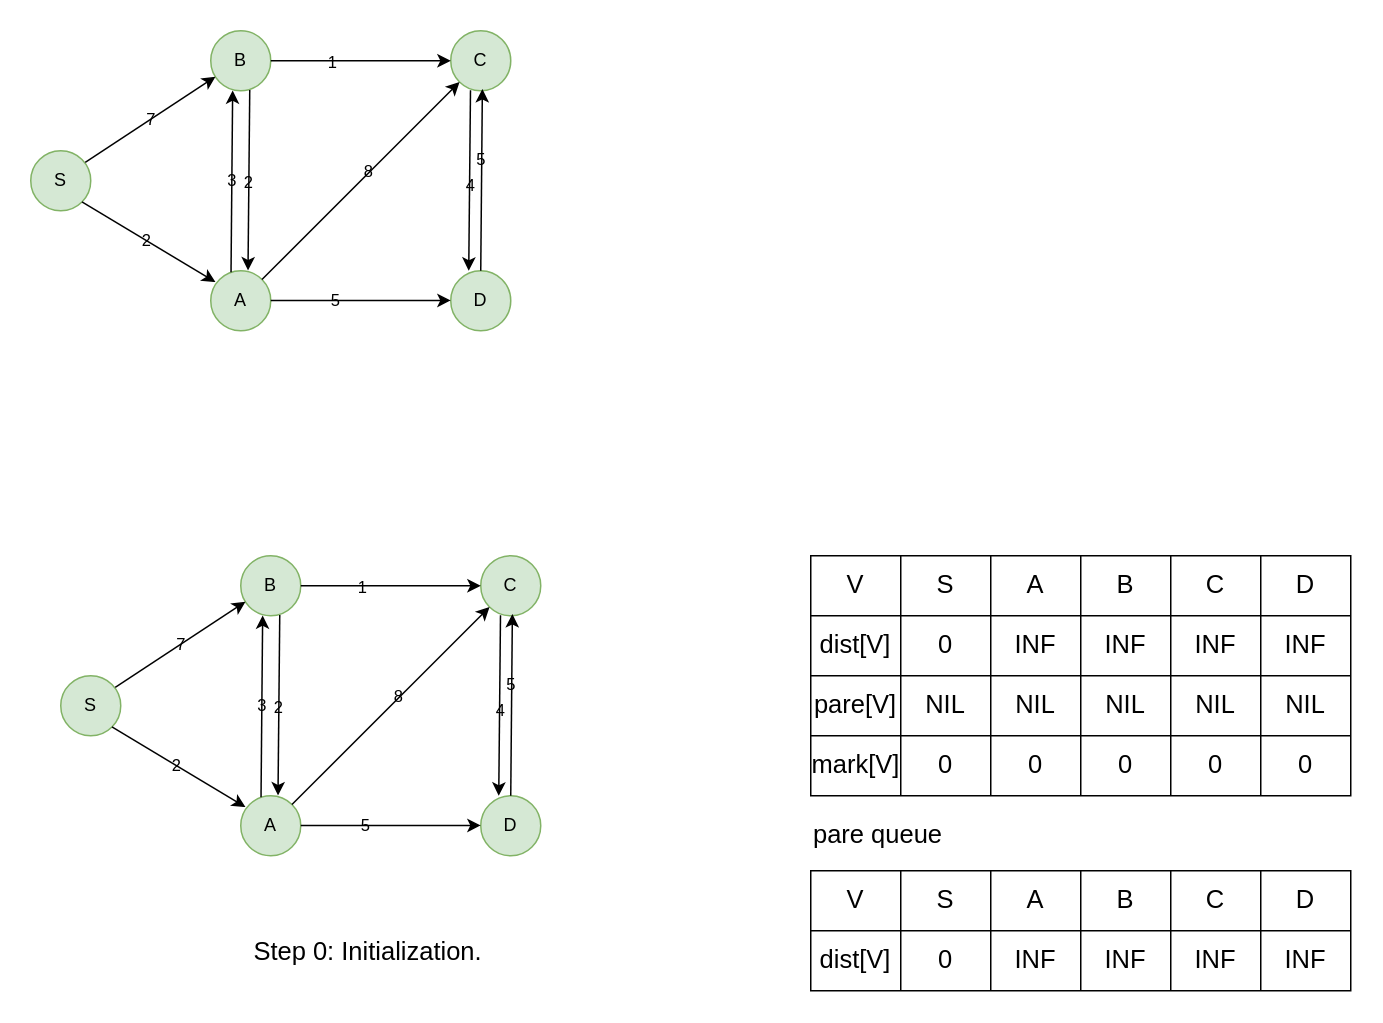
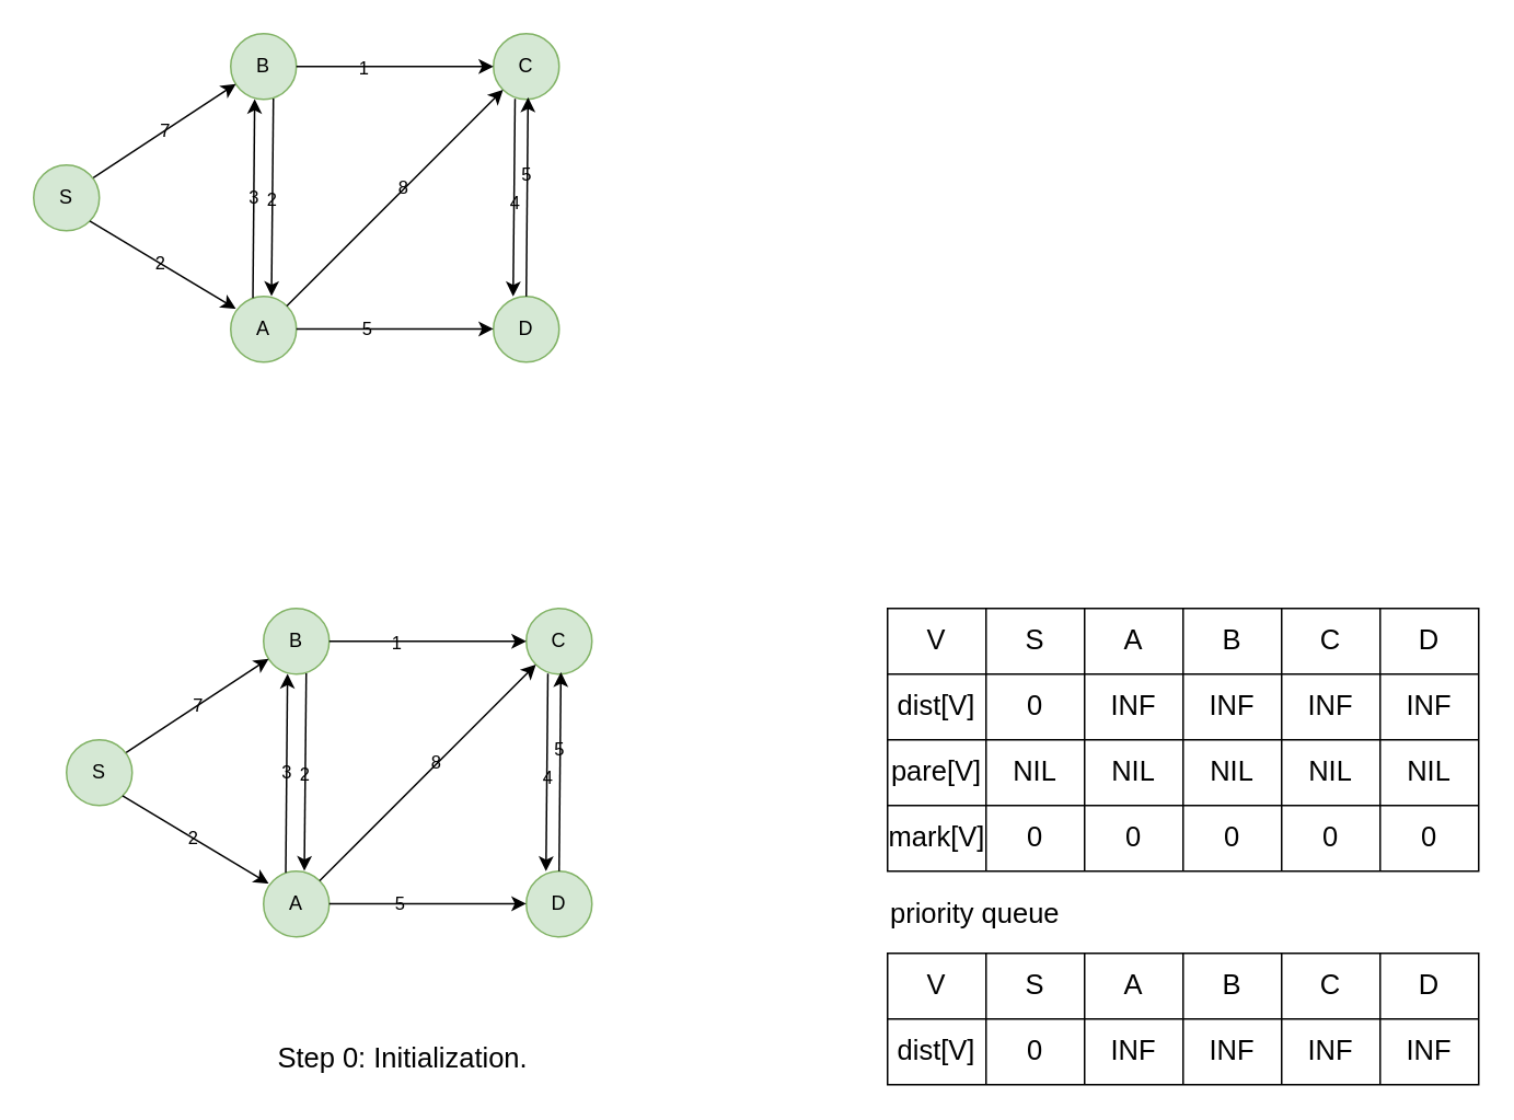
- <mxCell id="76" value="pare queue" style="text;whiteSpace=wrap;html=1;fontSize=17;fontColor=default;" vertex="1" parent="1"><mxGeometry x="540" y="540" width="180" height="60" as="geometry" /></mxCell>
+ <mxCell id="76" value="priority queue" style="text;whiteSpace=wrap;html=1;fontSize=17;fontColor=default;" vertex="1" parent="1"><mxGeometry x="540" y="540" width="180" height="60" as="geometry" /></mxCell>
- <mxCell id="24" value="&lt;font style=&quot;font-size: 17px&quot;&gt;Step 0: Initialization.&lt;/font&gt;" style="text;html=1;strokeColor=none;fillColor=none;align=center;verticalAlign=middle;whiteSpace=wrap;rounded=0;labelBackgroundColor=none;" vertex="1" parent="1"><mxGeometry x="120" y="620" width="250" height="30" as="geometry" /></mxCell>
+ <mxCell id="24" value="&lt;font style=&quot;font-size: 17px&quot;&gt;Step 0: Initialization.&lt;/font&gt;" style="text;html=1;strokeColor=none;fillColor=none;align=center;verticalAlign=middle;whiteSpace=wrap;rounded=0;labelBackgroundColor=none;" vertex="1" parent="1"><mxGeometry x="120" y="630" width="250" height="30" as="geometry" /></mxCell>
